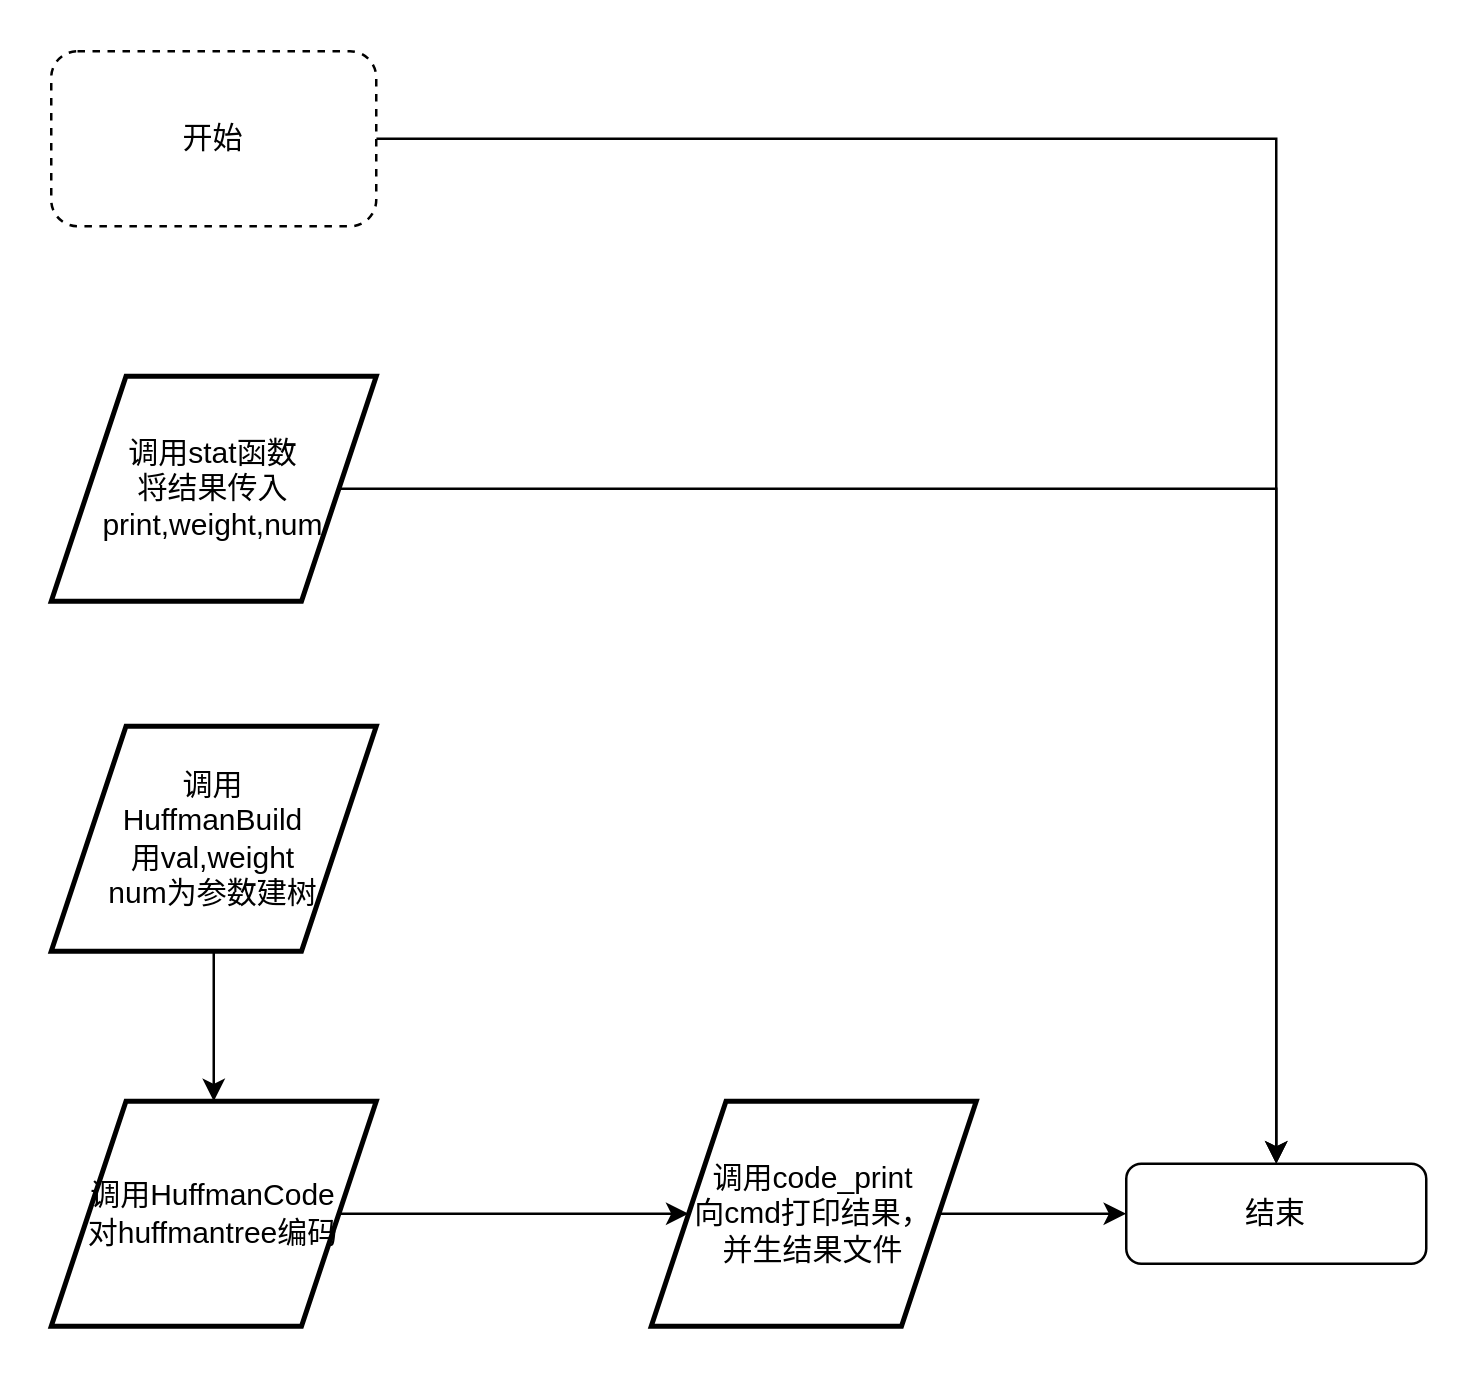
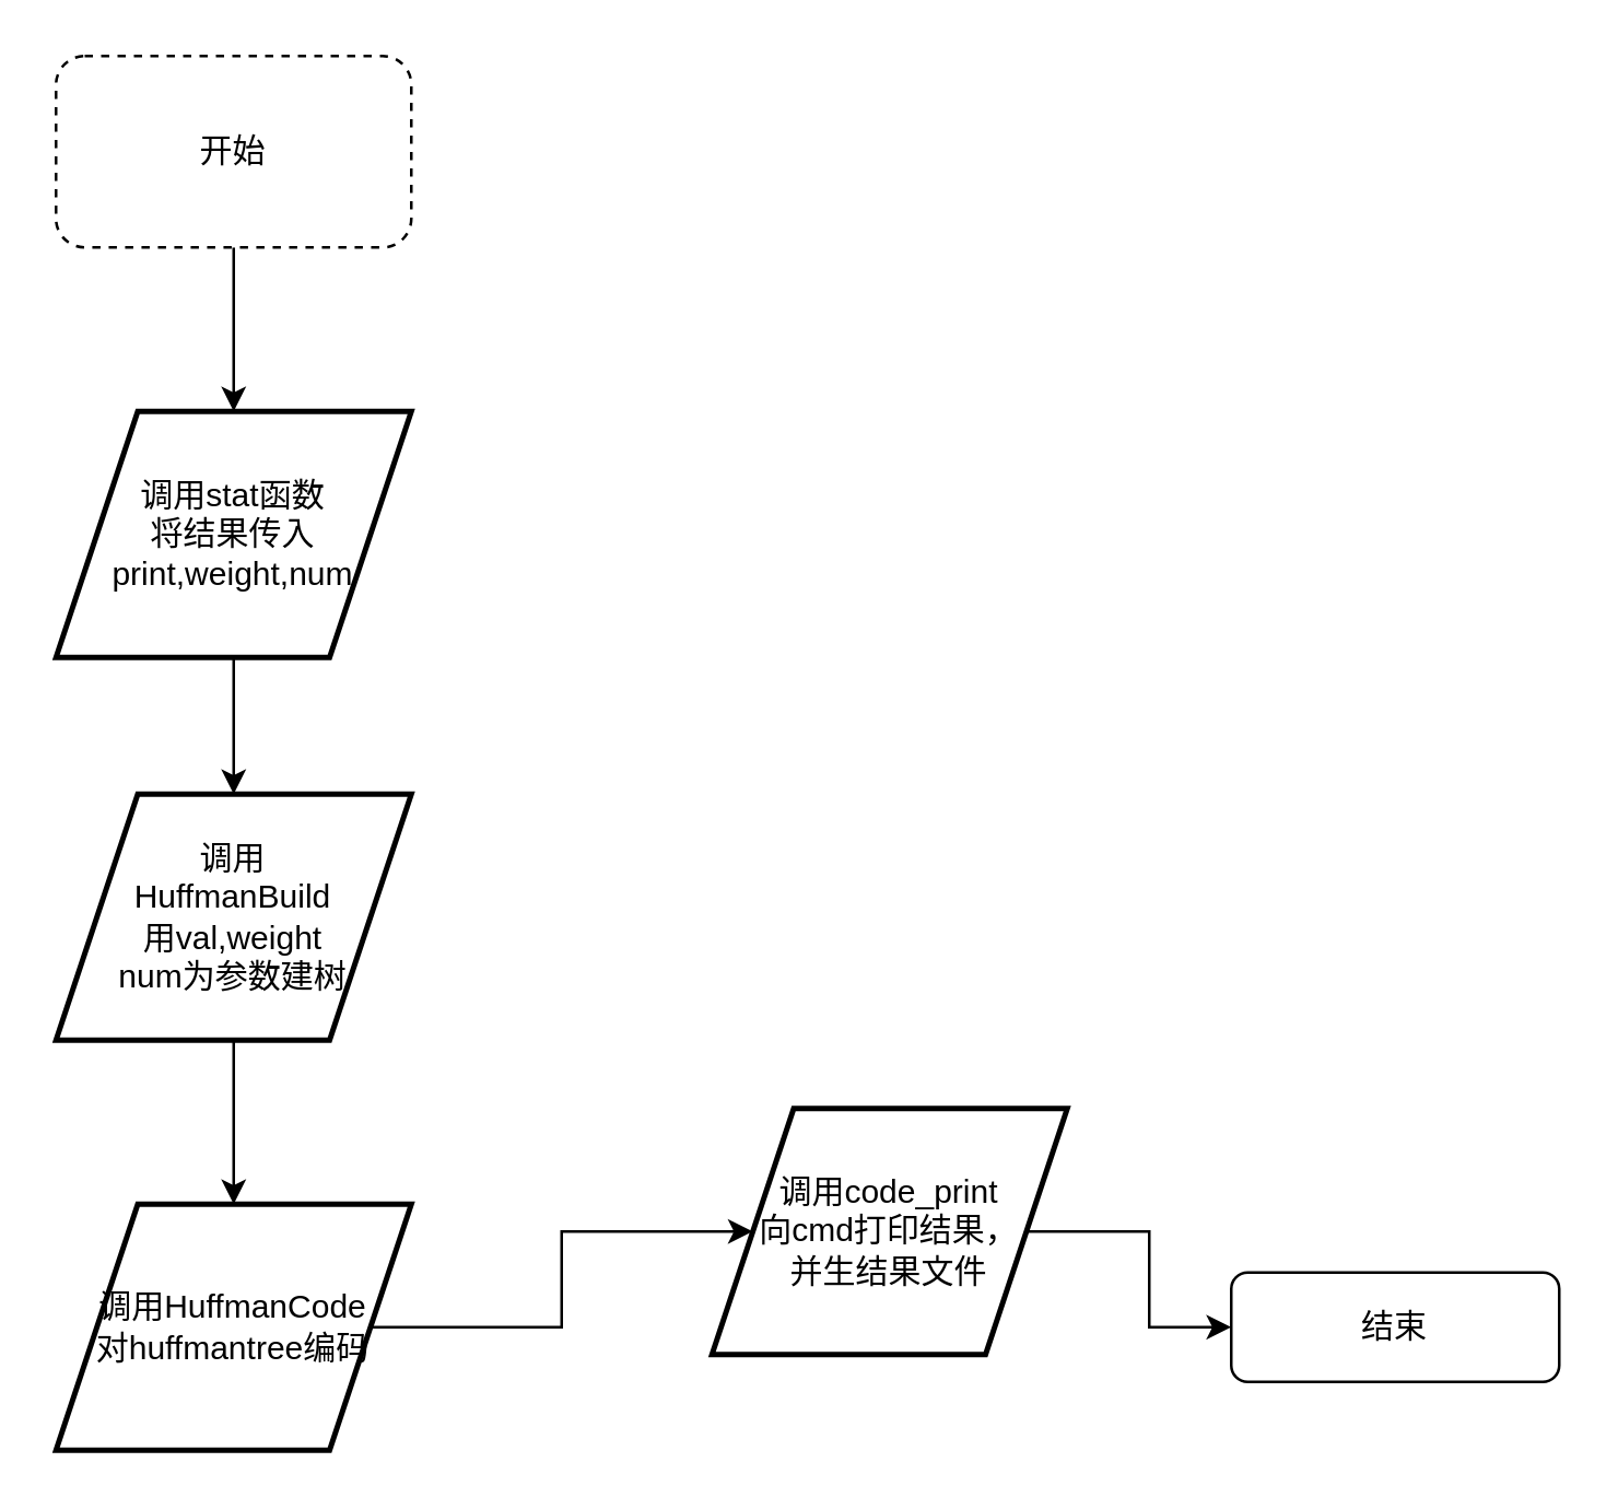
- <mxCell id="2" value="" style="edgeStyle=orthogonalEdgeStyle;rounded=0;orthogonalLoop=1;jettySize=auto;html=1;" edge="1" parent="1" source="3" target="4"><mxGeometry relative="1" as="geometry" /></mxCell>
+ <mxCell id="2" value="" style="edgeStyle=orthogonalEdgeStyle;rounded=0;orthogonalLoop=1;jettySize=auto;html=1;" edge="1" parent="1" source="3" target="6"><mxGeometry relative="1" as="geometry" /></mxCell>
- <mxCell id="5" value="" style="edgeStyle=orthogonalEdgeStyle;rounded=0;orthogonalLoop=1;jettySize=auto;html=1;" edge="1" parent="1" source="6" target="4"><mxGeometry relative="1" as="geometry" /></mxCell>
+ <mxCell id="5" value="" style="edgeStyle=orthogonalEdgeStyle;rounded=0;orthogonalLoop=1;jettySize=auto;html=1;" edge="1" parent="1" source="6" target="8"><mxGeometry relative="1" as="geometry" /></mxCell>
- <mxCell id="12" value="调用code_print&lt;br&gt;向cmd打印结果，&lt;br&gt;并生结果文件" style="shape=parallelogram;html=1;strokeWidth=2;perimeter=parallelogramPerimeter;whiteSpace=wrap;rounded=0;arcSize=12;size=0.23;" vertex="1" parent="1"><mxGeometry x="260" y="440" width="130" height="90" as="geometry" /></mxCell>
+ <mxCell id="12" value="调用code_print&lt;br&gt;向cmd打印结果，&lt;br&gt;并生结果文件" style="shape=parallelogram;html=1;strokeWidth=2;perimeter=parallelogramPerimeter;whiteSpace=wrap;rounded=0;arcSize=12;size=0.23;" vertex="1" parent="1"><mxGeometry x="260" y="405" width="130" height="90" as="geometry" /></mxCell>
